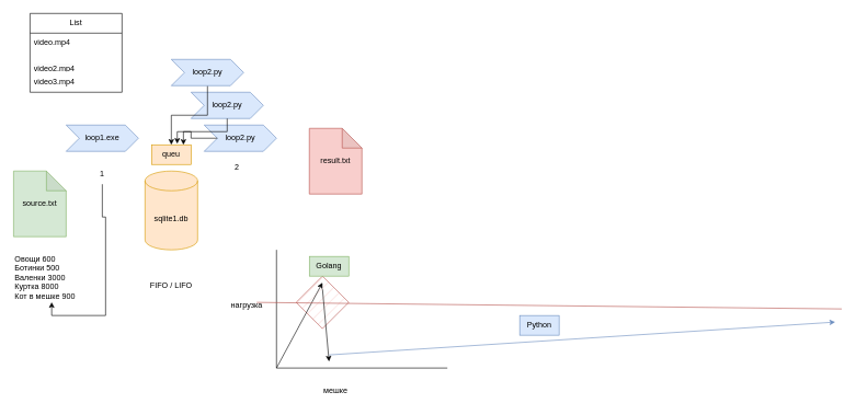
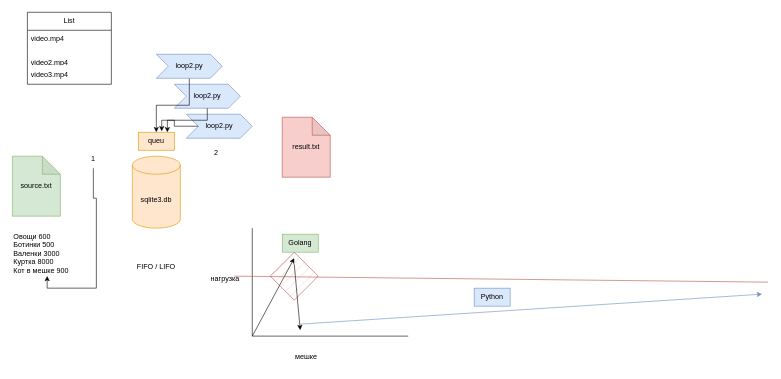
- <mxCell id="6" value="loop1.exe" style="shape=step;perimeter=stepPerimeter;whiteSpace=wrap;html=1;fixedSize=1;fillColor=#dae8fc;strokeColor=#6c8ebf;" vertex="1" parent="1"><mxGeometry x="100" y="190" width="110" height="40" as="geometry" /></mxCell>
- <mxCell id="3" value="sqlite1.db" style="shape=cylinder3;whiteSpace=wrap;html=1;boundedLbl=1;backgroundOutline=1;size=15;fillColor=#ffe6cc;strokeColor=#d79b00;" vertex="1" parent="1"><mxGeometry x="220" y="260" width="80" height="120" as="geometry" /></mxCell>
+ <mxCell id="3" value="sqlite3.db" style="shape=cylinder3;whiteSpace=wrap;html=1;boundedLbl=1;backgroundOutline=1;size=15;fillColor=#ffe6cc;strokeColor=#d79b00;" vertex="1" parent="1"><mxGeometry x="220" y="260" width="80" height="120" as="geometry" /></mxCell>
- <mxCell id="13" value="FIFO / LIFO" style="text;html=1;strokeColor=none;fillColor=none;align=center;verticalAlign=middle;whiteSpace=wrap;rounded=0;" vertex="1" parent="1"><mxGeometry x="205" y="420" width="110" height="30" as="geometry" /></mxCell>
+ <mxCell id="13" value="FIFO / LIFO" style="text;html=1;strokeColor=none;fillColor=none;align=center;verticalAlign=middle;whiteSpace=wrap;rounded=0;" vertex="1" parent="1"><mxGeometry x="205" y="430" width="110" height="30" as="geometry" /></mxCell>
